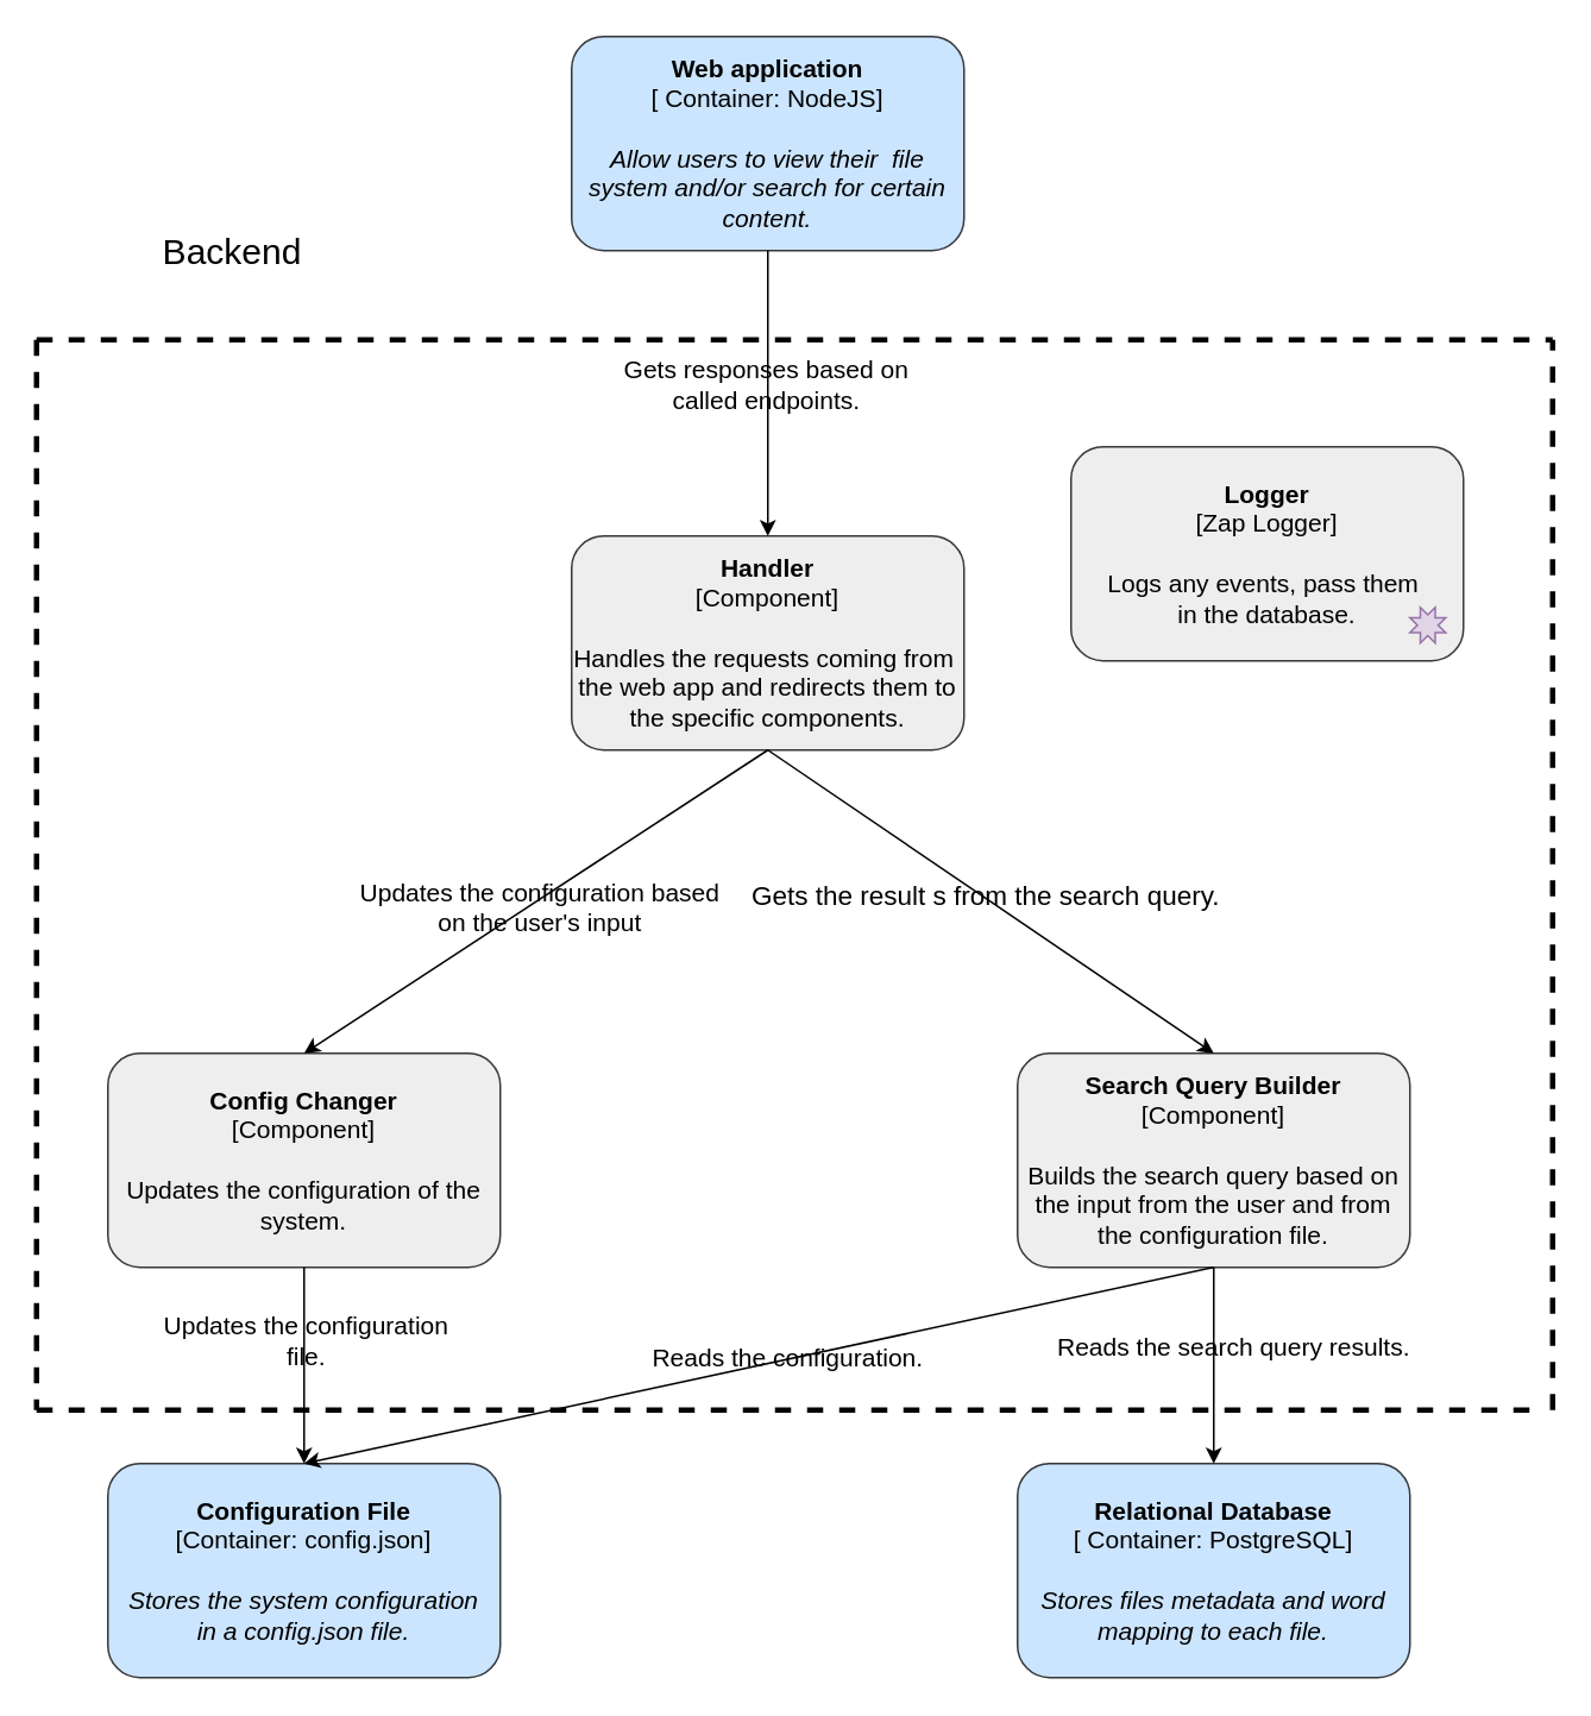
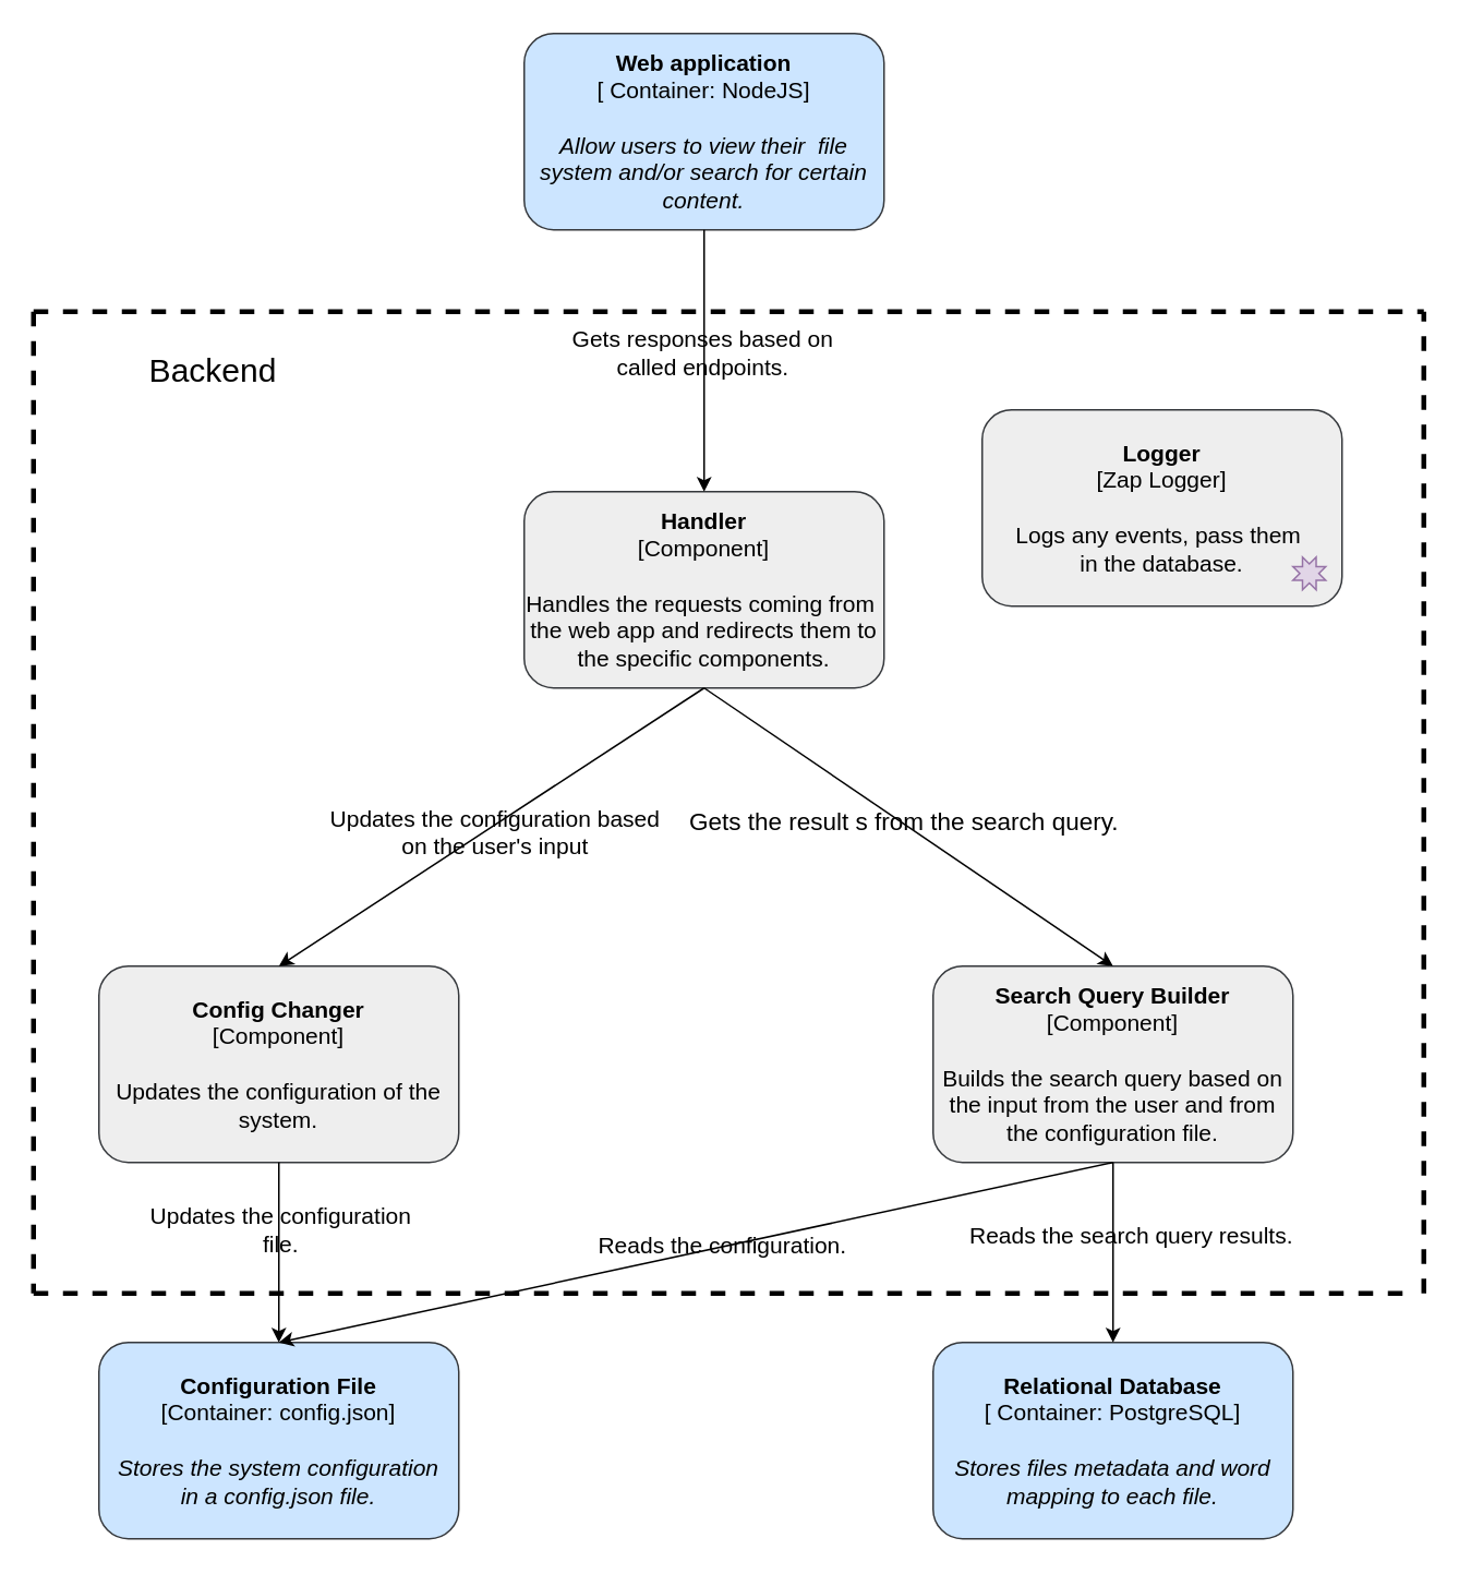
- <mxCell id="11" value="&lt;font style=&quot;font-size: 20px;&quot;&gt;Backend&lt;/font&gt;" style="text;html=1;strokeColor=none;fillColor=none;align=center;verticalAlign=middle;whiteSpace=wrap;rounded=0;fontSize=20;" vertex="1" parent="1"><mxGeometry x="20" y="125" width="220" height="30" as="geometry" /></mxCell>
+ <mxCell id="11" value="&lt;font style=&quot;font-size: 20px;&quot;&gt;Backend&lt;/font&gt;" style="text;html=1;strokeColor=none;fillColor=none;align=center;verticalAlign=middle;whiteSpace=wrap;rounded=0;fontSize=20;" vertex="1" parent="1"><mxGeometry x="20" y="210" width="220" height="30" as="geometry" /></mxCell>
